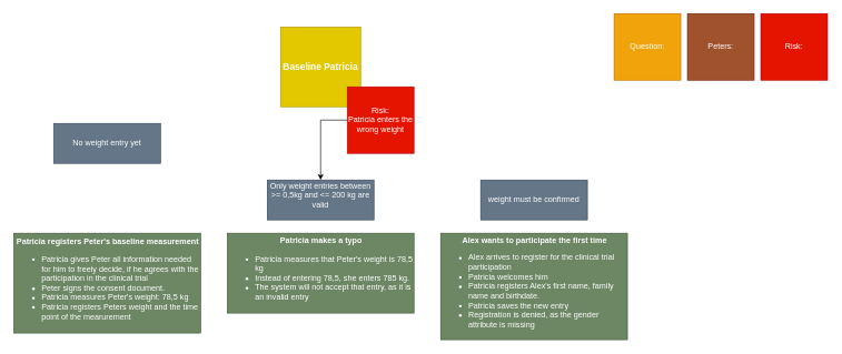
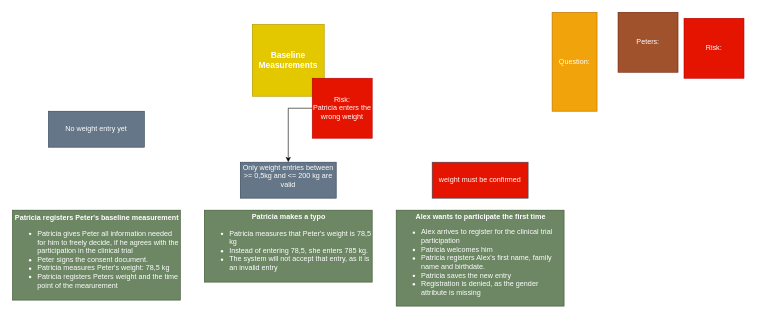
- <mxCell id="11" value="Question:" style="whiteSpace=wrap;html=1;aspect=fixed;fillColor=#f0a30a;strokeColor=#BD7000;fontColor=#ffffff;" parent="1" vertex="1"><mxGeometry x="920" y="20" width="100" height="100" as="geometry" /></mxCell>
+ <mxCell id="11" value="Question:" style="whiteSpace=wrap;html=1;aspect=fixed;fillColor=#f0a30a;strokeColor=#BD7000;fontColor=#ffffff;" parent="1" vertex="1"><mxGeometry x="920" y="20" width="75" height="165" as="geometry" /></mxCell>
- <mxCell id="9" value="Risk:" style="whiteSpace=wrap;html=1;aspect=fixed;fillColor=#e51400;strokeColor=#B20000;fontColor=#ffffff;" parent="1" vertex="1"><mxGeometry x="1140" y="20" width="100" height="100" as="geometry" /></mxCell>
+ <mxCell id="9" value="Risk:" style="whiteSpace=wrap;html=1;aspect=fixed;fillColor=#e51400;strokeColor=#B20000;fontColor=#ffffff;" parent="1" vertex="1"><mxGeometry x="1140" y="30" width="100" height="100" as="geometry" /></mxCell>
- <mxCell id="2" value="&lt;span style=&quot;font-size: 14px&quot;&gt;&lt;b&gt;Baseline Patricia&lt;/b&gt;&lt;/span&gt;" style="whiteSpace=wrap;html=1;aspect=fixed;fillColor=#e3c800;strokeColor=#B09500;fontColor=#ffffff;" parent="1" vertex="1"><mxGeometry x="420" y="40" width="120" height="120" as="geometry" /></mxCell>
+ <mxCell id="2" value="&lt;span style=&quot;font-size: 14px&quot;&gt;&lt;b&gt;Baseline Measurements&lt;/b&gt;&lt;/span&gt;" style="whiteSpace=wrap;html=1;aspect=fixed;fillColor=#e3c800;strokeColor=#B09500;fontColor=#ffffff;" parent="1" vertex="1"><mxGeometry x="420" y="40" width="120" height="120" as="geometry" /></mxCell>
- <mxCell id="7" value="weight must be confirmed" style="rounded=0;whiteSpace=wrap;html=1;fillColor=#647687;strokeColor=#314354;fontColor=#ffffff;" parent="1" vertex="1"><mxGeometry x="720" y="270" width="160" height="60" as="geometry" /></mxCell>
+ <mxCell id="7" value="weight must be confirmed" style="rounded=0;whiteSpace=wrap;html=1;fillColor=#e51400;strokeColor=#314354;fontColor=#ffffff;" parent="1" vertex="1"><mxGeometry x="720" y="270" width="160" height="60" as="geometry" /></mxCell>
